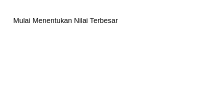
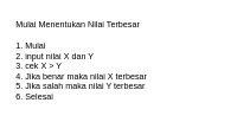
+ <mxCell id="3" value="1. Mulai&lt;br&gt;2. input nilai X dan Y&lt;br&gt;3. cek X &amp;gt; Y&lt;br&gt;4. Jika benar maka nilai X terbesar&lt;br&gt;5. Jika salah maka nilai Y terbesar&lt;br&gt;6. Selesai" style="text;html=1;strokeColor=none;fillColor=none;align=left;verticalAlign=middle;whiteSpace=wrap;rounded=0;" vertex="1" parent="1"><mxGeometry x="20" y="50" width="310" height="100" as="geometry" /></mxCell>
